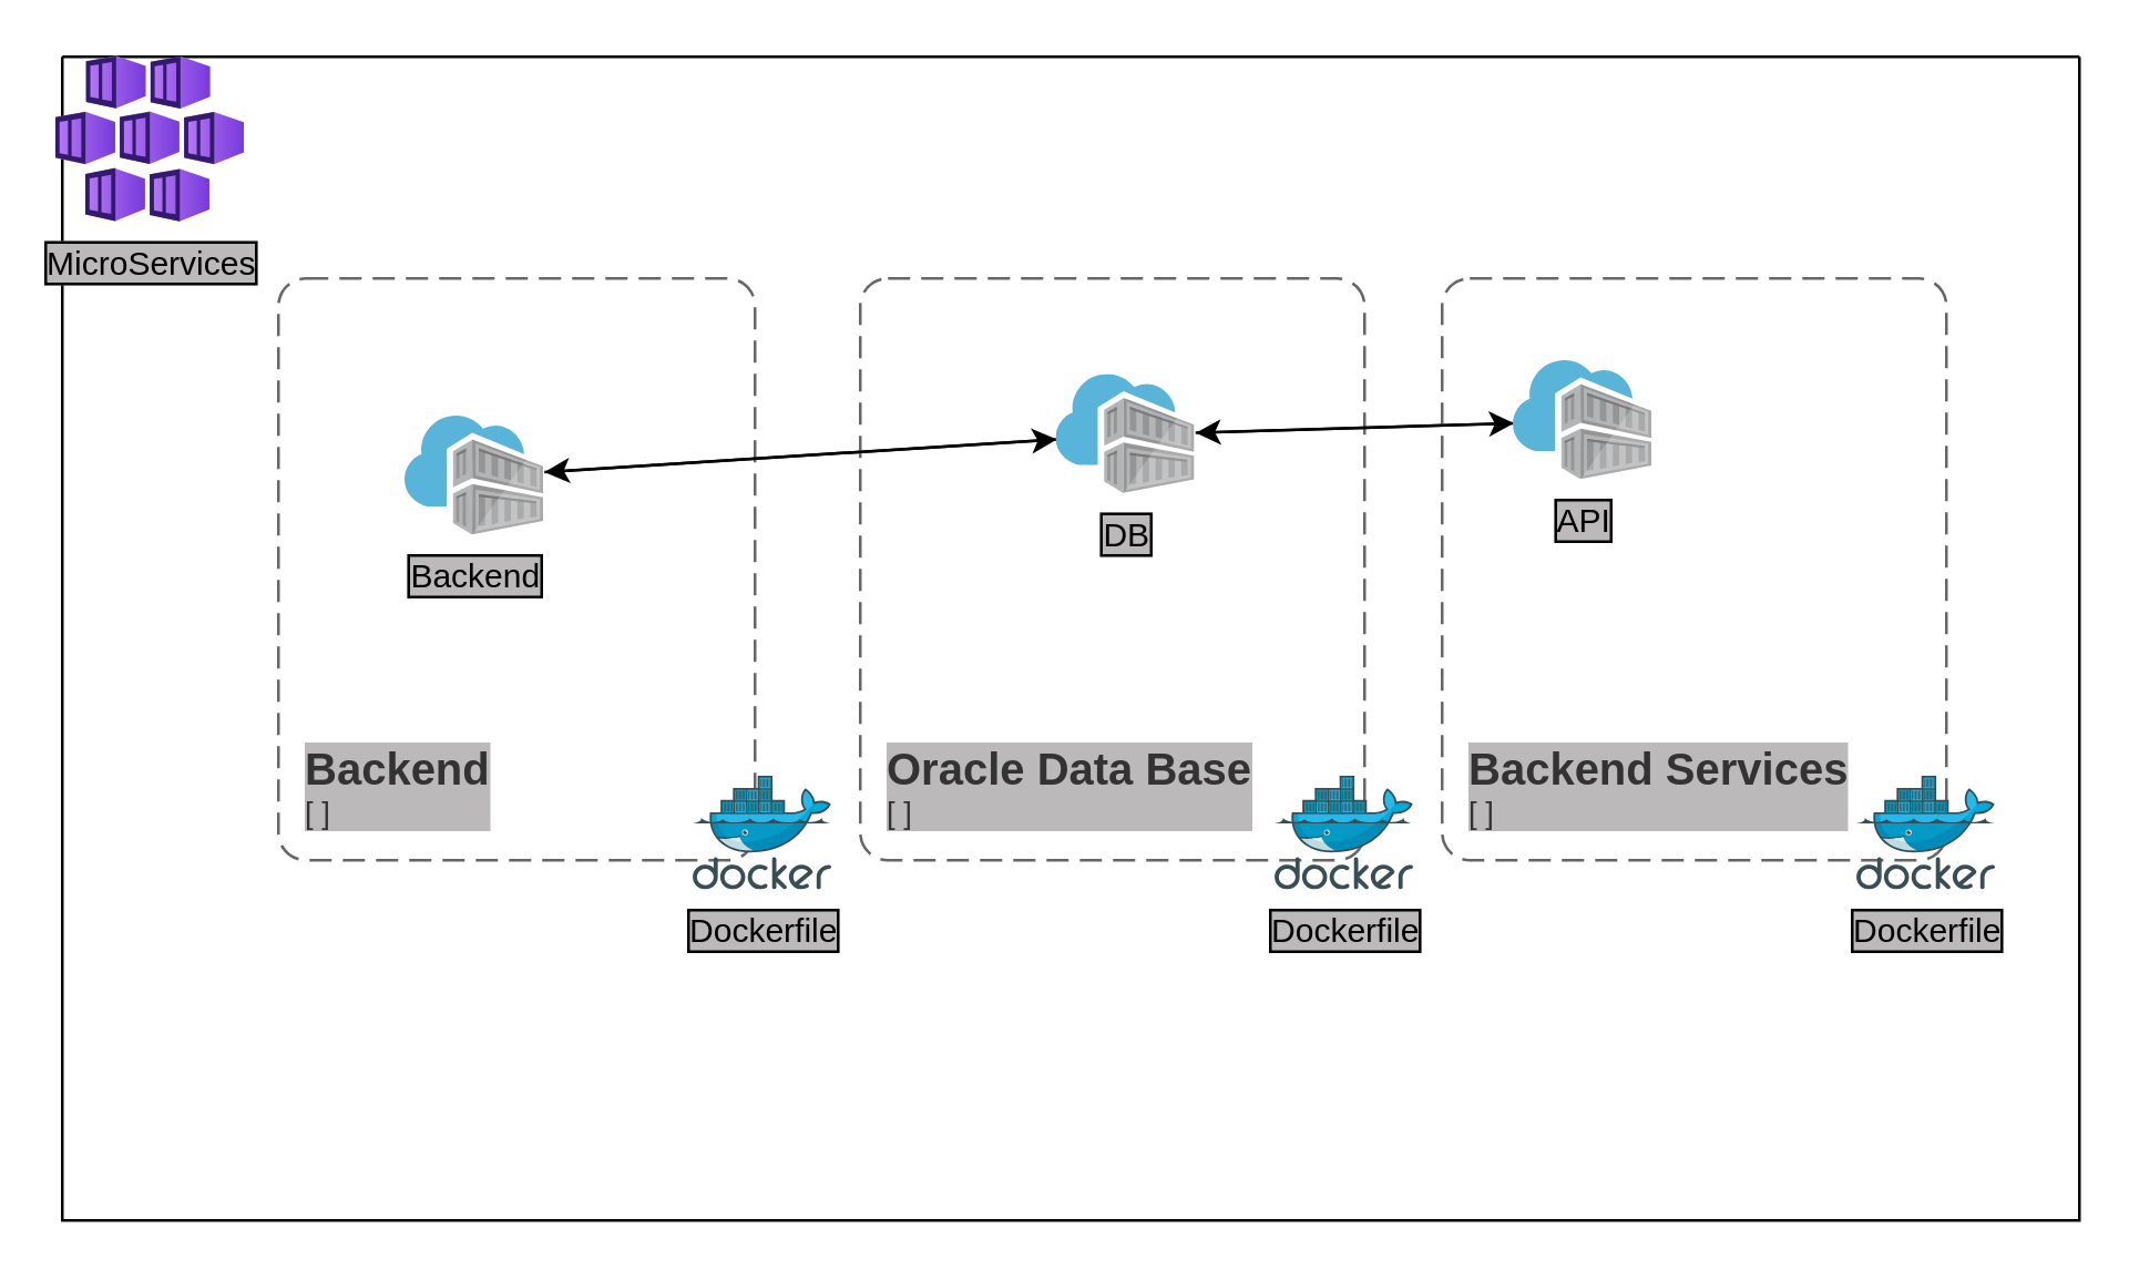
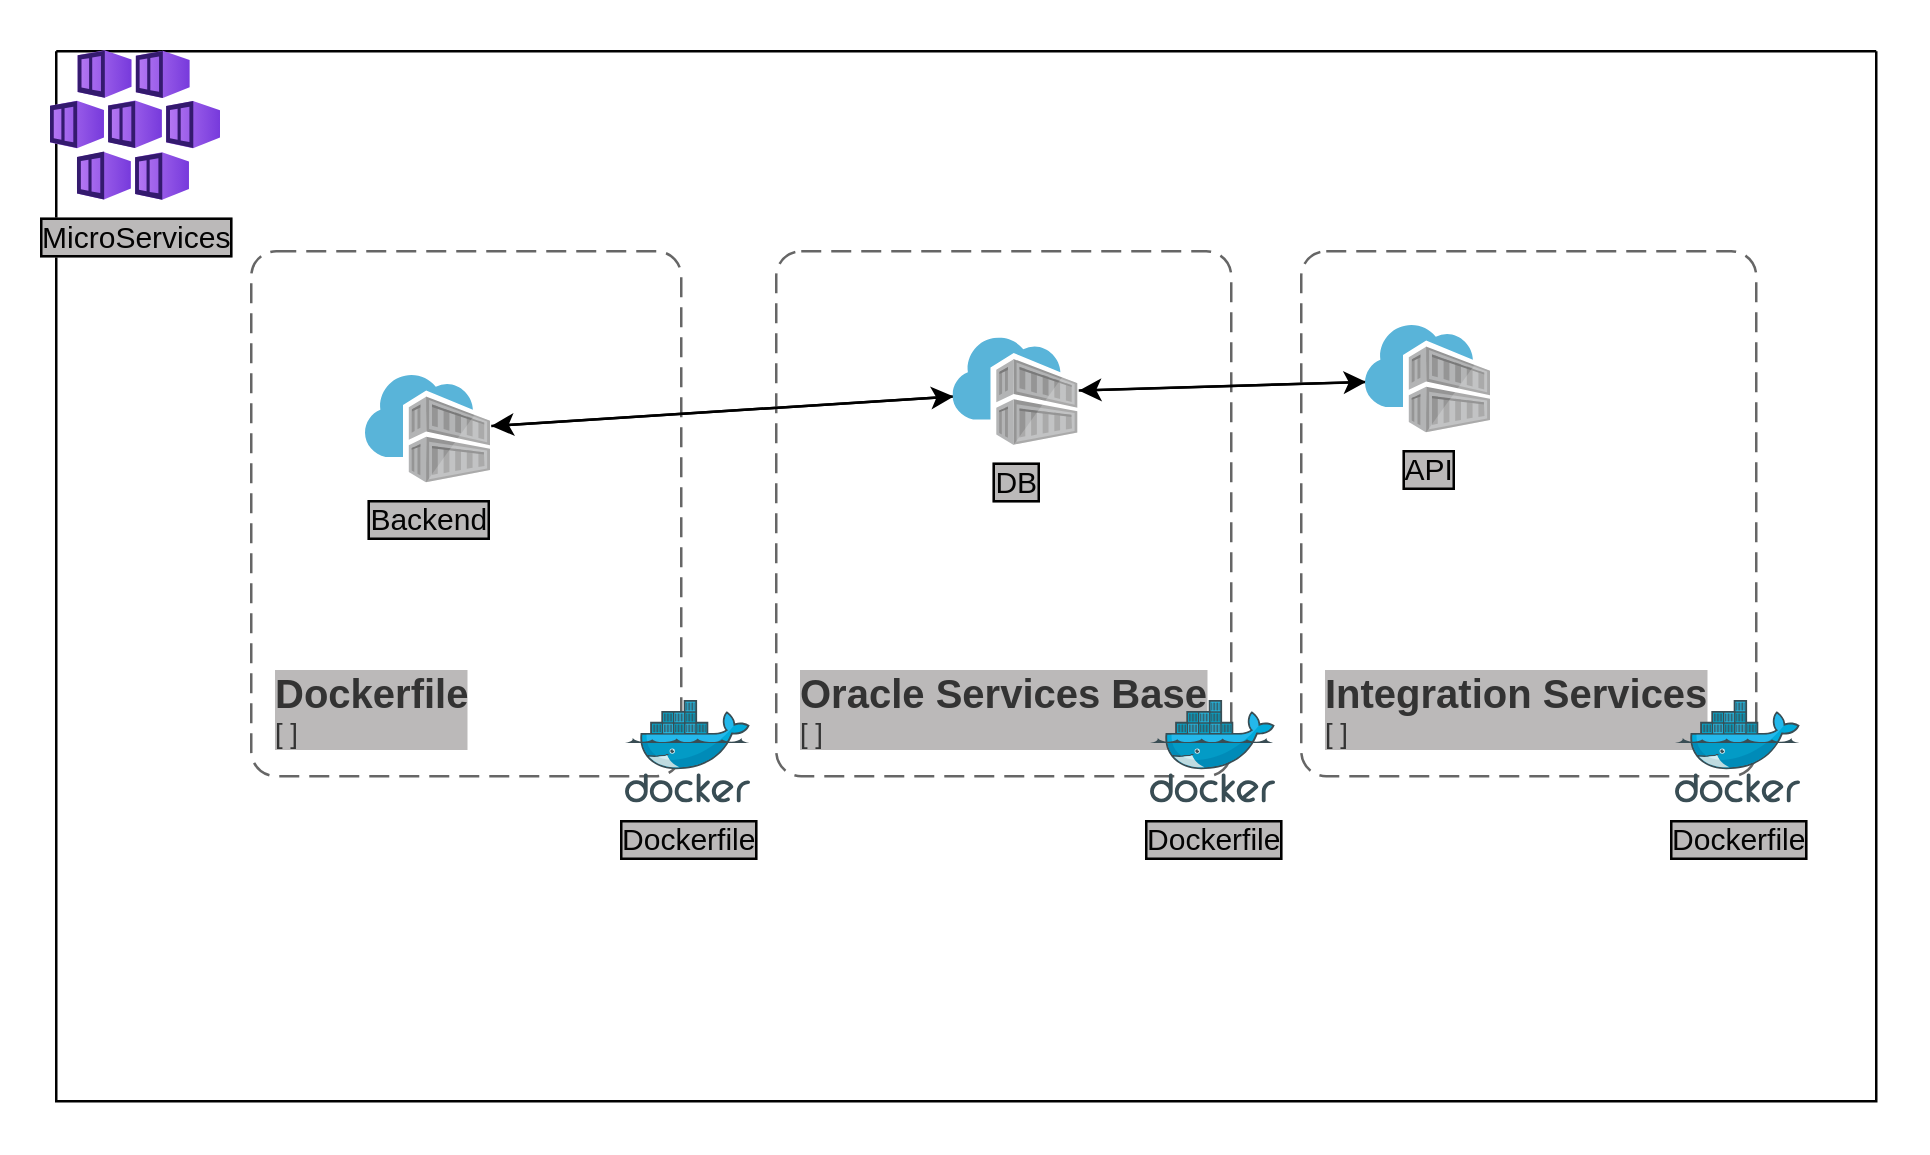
- <mxCell id="3" value="&lt;font style=&quot;font-size: 16px&quot;&gt;&lt;b&gt;&lt;div style=&quot;text-align: left&quot;&gt;Backend&lt;/div&gt;&lt;/b&gt;&lt;/font&gt;&lt;div style=&quot;text-align: left&quot;&gt;[ ]&lt;/div&gt;" style="rounded=1;fontSize=11;whiteSpace=wrap;html=1;dashed=1;arcSize=20;fillColor=none;strokeColor=#666666;fontColor=#333333;labelBackgroundColor=#bbb9b9;align=left;verticalAlign=bottom;labelBorderColor=none;spacingTop=0;spacing=10;dashPattern=8 4;metaEdit=1;rotatable=0;perimeter=rectanglePerimeter;noLabel=0;labelPadding=0;allowArrows=0;connectable=0;expand=0;recursiveResize=0;editable=1;pointerEvents=0;absoluteArcSize=1;points=[[0.25,0,0],[0.5,0,0],[0.75,0,0],[1,0.25,0],[1,0.5,0],[1,0.75,0],[0.75,1,0],[0.5,1,0],[0.25,1,0],[0,0.75,0],[0,0.5,0],[0,0.25,0]];" vertex="1" parent="2"><mxGeometry x="78" y="80" width="172" height="210" as="geometry" /></mxCell>
+ <mxCell id="3" value="&lt;font style=&quot;font-size: 16px&quot;&gt;&lt;b&gt;&lt;div style=&quot;text-align: left&quot;&gt;Dockerfile&lt;/div&gt;&lt;/b&gt;&lt;/font&gt;&lt;div style=&quot;text-align: left&quot;&gt;[ ]&lt;/div&gt;" style="rounded=1;fontSize=11;whiteSpace=wrap;html=1;dashed=1;arcSize=20;fillColor=none;strokeColor=#666666;fontColor=#333333;labelBackgroundColor=#bbb9b9;align=left;verticalAlign=bottom;labelBorderColor=none;spacingTop=0;spacing=10;dashPattern=8 4;metaEdit=1;rotatable=0;perimeter=rectanglePerimeter;noLabel=0;labelPadding=0;allowArrows=0;connectable=0;expand=0;recursiveResize=0;editable=1;pointerEvents=0;absoluteArcSize=1;points=[[0.25,0,0],[0.5,0,0],[0.75,0,0],[1,0.25,0],[1,0.5,0],[1,0.75,0],[0.75,1,0],[0.5,1,0],[0.25,1,0],[0,0.75,0],[0,0.5,0],[0,0.25,0]];" vertex="1" parent="2"><mxGeometry x="78" y="80" width="172" height="210" as="geometry" /></mxCell>
- <mxCell id="7" value="&lt;font style=&quot;font-size: 16px&quot;&gt;&lt;b&gt;&lt;div style=&quot;text-align: left&quot;&gt;Oracle Data Base&lt;/div&gt;&lt;/b&gt;&lt;/font&gt;&lt;div style=&quot;text-align: left&quot;&gt;[ ]&lt;/div&gt;" style="rounded=1;fontSize=11;whiteSpace=wrap;html=1;dashed=1;arcSize=20;fillColor=none;strokeColor=#666666;fontColor=#333333;labelBackgroundColor=#bbb9b9;align=left;verticalAlign=bottom;labelBorderColor=none;spacingTop=0;spacing=10;dashPattern=8 4;metaEdit=1;rotatable=0;perimeter=rectanglePerimeter;noLabel=0;labelPadding=0;allowArrows=0;connectable=0;expand=0;recursiveResize=0;editable=1;pointerEvents=0;absoluteArcSize=1;points=[[0.25,0,0],[0.5,0,0],[0.75,0,0],[1,0.25,0],[1,0.5,0],[1,0.75,0],[0.75,1,0],[0.5,1,0],[0.25,1,0],[0,0.75,0],[0,0.5,0],[0,0.25,0]];" vertex="1" parent="2"><mxGeometry x="288" y="80" width="182" height="210" as="geometry" /></mxCell>
+ <mxCell id="7" value="&lt;font style=&quot;font-size: 16px&quot;&gt;&lt;b&gt;&lt;div style=&quot;text-align: left&quot;&gt;Oracle Services Base&lt;/div&gt;&lt;/b&gt;&lt;/font&gt;&lt;div style=&quot;text-align: left&quot;&gt;[ ]&lt;/div&gt;" style="rounded=1;fontSize=11;whiteSpace=wrap;html=1;dashed=1;arcSize=20;fillColor=none;strokeColor=#666666;fontColor=#333333;labelBackgroundColor=#bbb9b9;align=left;verticalAlign=bottom;labelBorderColor=none;spacingTop=0;spacing=10;dashPattern=8 4;metaEdit=1;rotatable=0;perimeter=rectanglePerimeter;noLabel=0;labelPadding=0;allowArrows=0;connectable=0;expand=0;recursiveResize=0;editable=1;pointerEvents=0;absoluteArcSize=1;points=[[0.25,0,0],[0.5,0,0],[0.75,0,0],[1,0.25,0],[1,0.5,0],[1,0.75,0],[0.75,1,0],[0.5,1,0],[0.25,1,0],[0,0.75,0],[0,0.5,0],[0,0.25,0]];" vertex="1" parent="2"><mxGeometry x="288" y="80" width="182" height="210" as="geometry" /></mxCell>
- <mxCell id="12" value="&lt;font style=&quot;font-size: 16px&quot;&gt;&lt;b&gt;&lt;div style=&quot;text-align: left&quot;&gt;Backend Services&lt;/div&gt;&lt;/b&gt;&lt;/font&gt;&lt;div style=&quot;text-align: left&quot;&gt;[ ]&lt;/div&gt;" style="rounded=1;fontSize=11;whiteSpace=wrap;html=1;dashed=1;arcSize=20;fillColor=none;strokeColor=#666666;fontColor=#333333;labelBackgroundColor=#bbb9b9;align=left;verticalAlign=bottom;labelBorderColor=none;spacingTop=0;spacing=10;dashPattern=8 4;metaEdit=1;rotatable=0;perimeter=rectanglePerimeter;noLabel=0;labelPadding=0;allowArrows=0;connectable=0;expand=0;recursiveResize=0;editable=1;pointerEvents=0;absoluteArcSize=1;points=[[0.25,0,0],[0.5,0,0],[0.75,0,0],[1,0.25,0],[1,0.5,0],[1,0.75,0],[0.75,1,0],[0.5,1,0],[0.25,1,0],[0,0.75,0],[0,0.5,0],[0,0.25,0]];" vertex="1" parent="2"><mxGeometry x="498" y="80" width="182" height="210" as="geometry" /></mxCell>
+ <mxCell id="12" value="&lt;font style=&quot;font-size: 16px&quot;&gt;&lt;b&gt;&lt;div style=&quot;text-align: left&quot;&gt;Integration Services&lt;/div&gt;&lt;/b&gt;&lt;/font&gt;&lt;div style=&quot;text-align: left&quot;&gt;[ ]&lt;/div&gt;" style="rounded=1;fontSize=11;whiteSpace=wrap;html=1;dashed=1;arcSize=20;fillColor=none;strokeColor=#666666;fontColor=#333333;labelBackgroundColor=#bbb9b9;align=left;verticalAlign=bottom;labelBorderColor=none;spacingTop=0;spacing=10;dashPattern=8 4;metaEdit=1;rotatable=0;perimeter=rectanglePerimeter;noLabel=0;labelPadding=0;allowArrows=0;connectable=0;expand=0;recursiveResize=0;editable=1;pointerEvents=0;absoluteArcSize=1;points=[[0.25,0,0],[0.5,0,0],[0.75,0,0],[1,0.25,0],[1,0.5,0],[1,0.75,0],[0.75,1,0],[0.5,1,0],[0.25,1,0],[0,0.75,0],[0,0.5,0],[0,0.25,0]];" vertex="1" parent="2"><mxGeometry x="498" y="80" width="182" height="210" as="geometry" /></mxCell>
